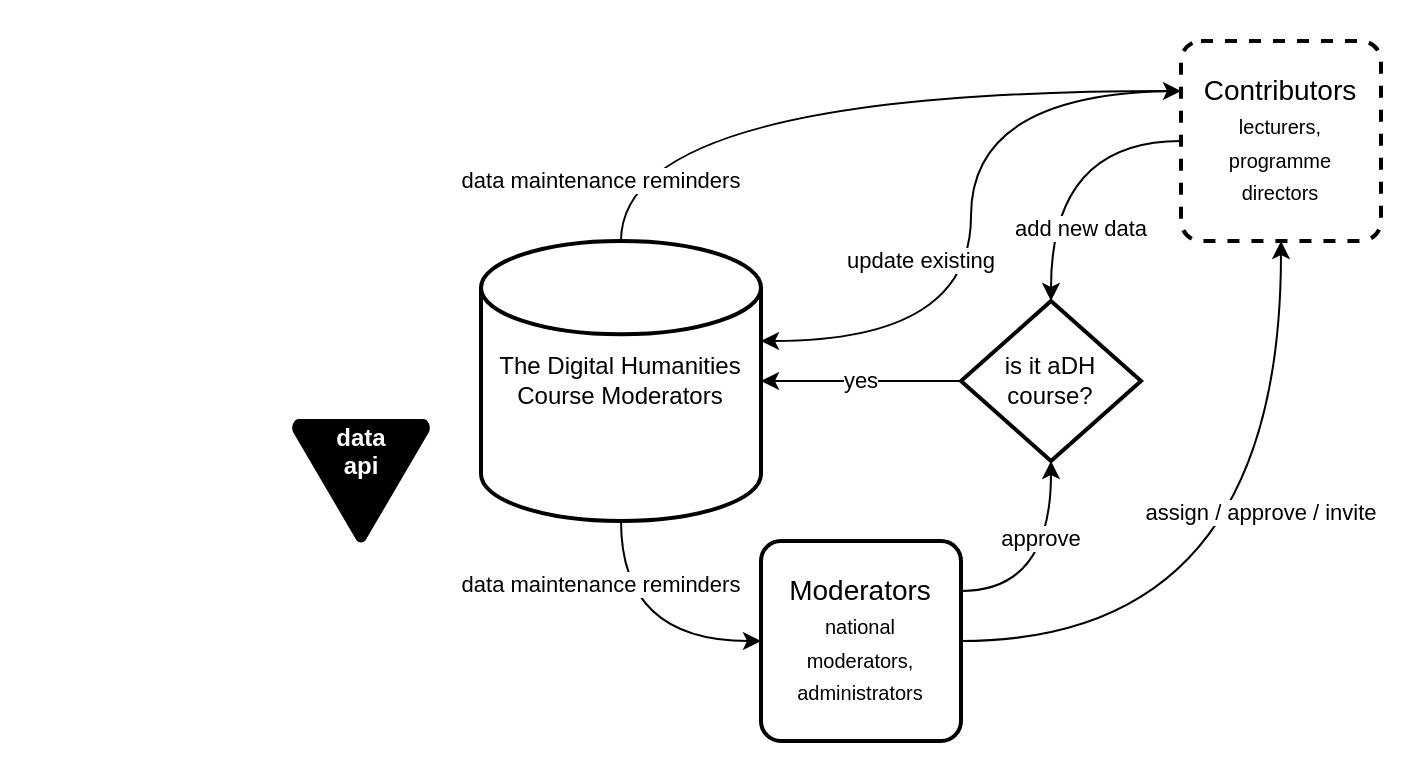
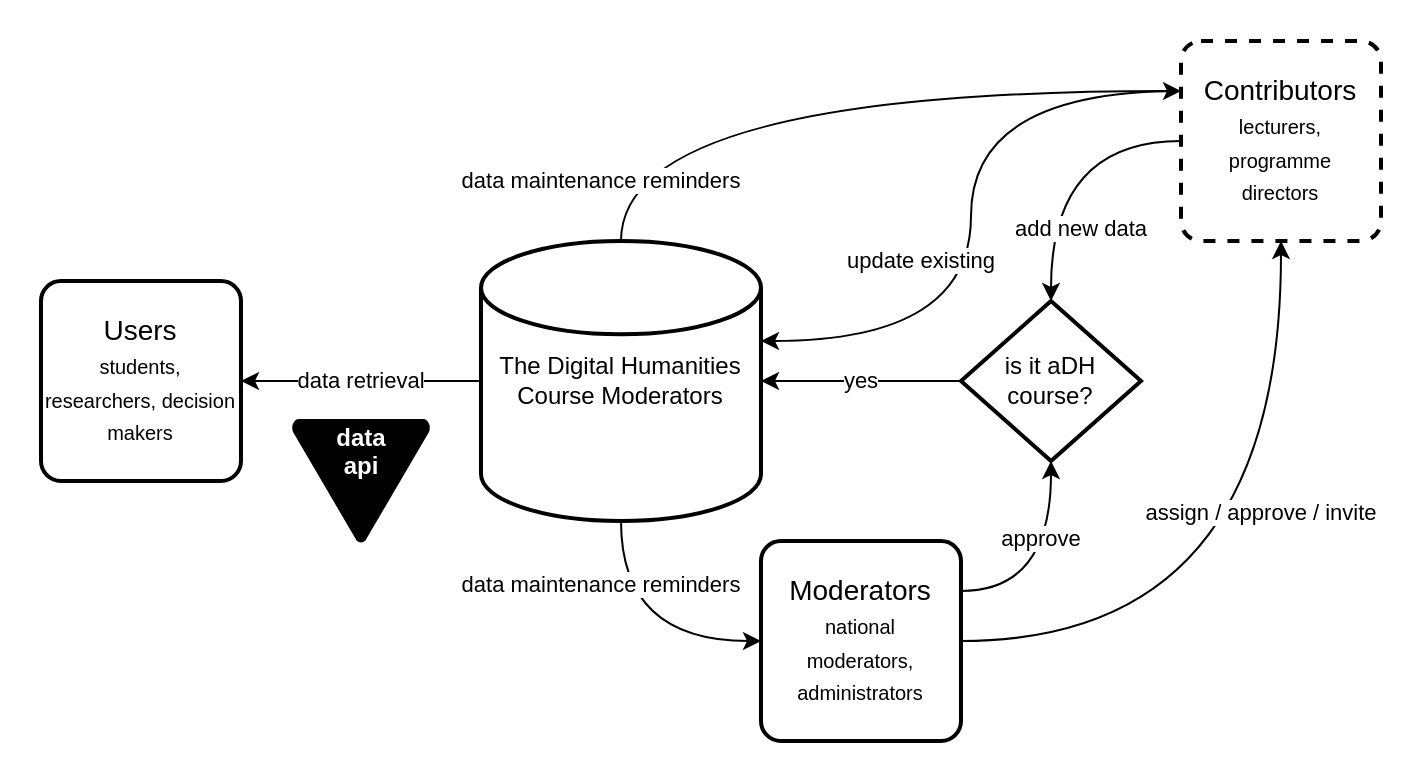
+ <mxCell id="6" value="&lt;div&gt;Users&lt;/div&gt;&lt;div&gt;&lt;font style=&quot;font-size: 10px&quot;&gt;students, researchers, decision makers&lt;/font&gt;&lt;br&gt;&lt;/div&gt;" style="strokeWidth=2;rounded=1;arcSize=10;whiteSpace=wrap;html=1;align=center;fontSize=14;" parent="1" vertex="1"><mxGeometry x="20" y="140" width="100" height="100" as="geometry" /></mxCell>
+ <mxCell id="2" value="data retrieval" style="edgeStyle=orthogonalEdgeStyle;rounded=0;orthogonalLoop=1;jettySize=auto;html=1;exitX=0;exitY=0.5;exitDx=0;exitDy=0;entryX=1;entryY=0.5;entryDx=0;entryDy=0;elbow=vertical;curved=1;" parent="1" source="5" target="6" edge="1"><mxGeometry relative="1" as="geometry"><mxPoint as="offset" /></mxGeometry></mxCell>
